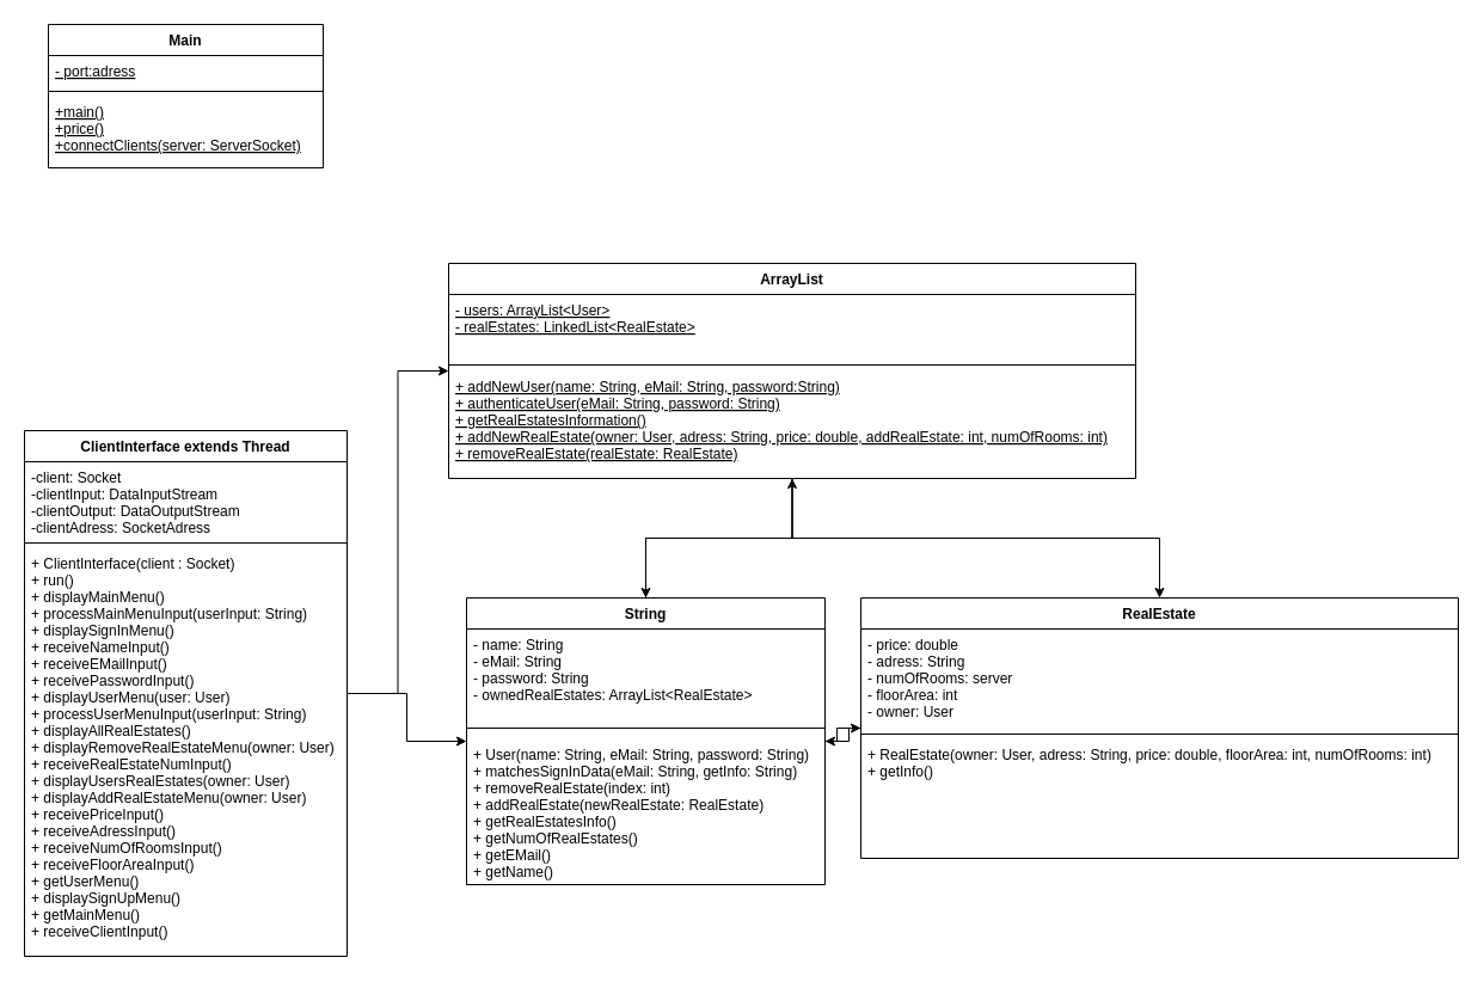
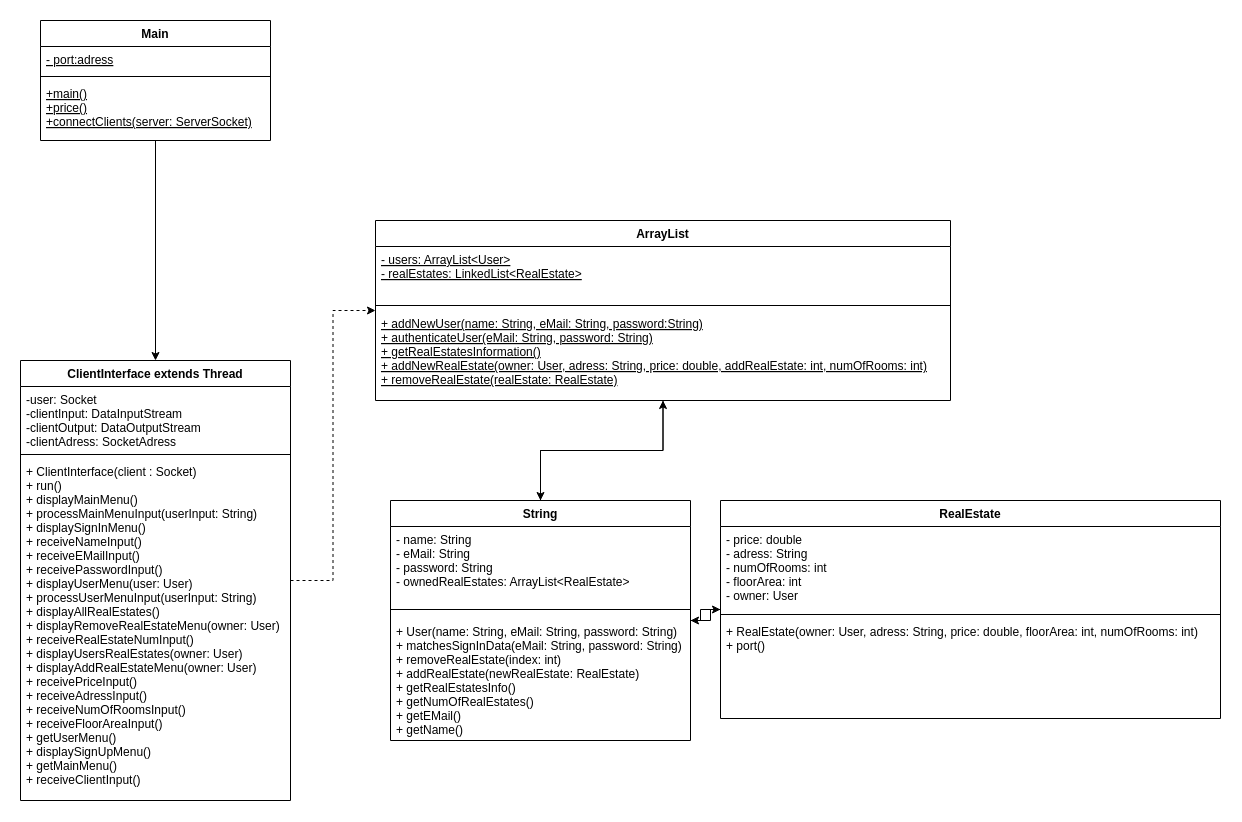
+ <mxCell id="2" style="edgeStyle=orthogonalEdgeStyle;rounded=0;orthogonalLoop=1;jettySize=auto;html=1;" parent="1" source="3" target="9" edge="1"><mxGeometry relative="1" as="geometry" /></mxCell>
- <mxCell id="10" value="-client: Socket&#10;-clientInput: DataInputStream&#10;-clientOutput: DataOutputStream&#10;-clientAdress: SocketAdress&#10;" style="text;strokeColor=none;fillColor=none;align=left;verticalAlign=top;spacingLeft=4;spacingRight=4;overflow=hidden;rotatable=0;points=[[0,0.5],[1,0.5]];portConstraint=eastwest;" parent="9" vertex="1"><mxGeometry y="26" width="270" height="64" as="geometry" /></mxCell>
+ <mxCell id="10" value="-user: Socket&#10;-clientInput: DataInputStream&#10;-clientOutput: DataOutputStream&#10;-clientAdress: SocketAdress&#10;" style="text;strokeColor=none;fillColor=none;align=left;verticalAlign=top;spacingLeft=4;spacingRight=4;overflow=hidden;rotatable=0;points=[[0,0.5],[1,0.5]];portConstraint=eastwest;" parent="9" vertex="1"><mxGeometry y="26" width="270" height="64" as="geometry" /></mxCell>
- <mxCell id="7" style="edgeStyle=orthogonalEdgeStyle;rounded=0;orthogonalLoop=1;jettySize=auto;html=1;verticalAlign=top;" parent="1" source="9" target="21" edge="1"><mxGeometry relative="1" as="geometry" /></mxCell>
+ <mxCell id="7" style="edgeStyle=orthogonalEdgeStyle;rounded=0;orthogonalLoop=1;jettySize=auto;html=1;verticalAlign=top;dashed=1;" parent="1" source="9" target="21" edge="1"><mxGeometry relative="1" as="geometry" /></mxCell>
- <mxCell id="20" style="edgeStyle=orthogonalEdgeStyle;rounded=0;orthogonalLoop=1;jettySize=auto;html=1;" parent="1" source="21" target="26" edge="1"><mxGeometry relative="1" as="geometry" /></mxCell>
- <mxCell id="27" value="- price: double&#10;- adress: String&#10;- numOfRooms: server&#10;- floorArea: int&#10;- owner: User" style="text;strokeColor=none;fillColor=none;align=left;verticalAlign=top;spacingLeft=4;spacingRight=4;overflow=hidden;rotatable=0;points=[[0,0.5],[1,0.5]];portConstraint=eastwest;fontStyle=0" parent="26" vertex="1"><mxGeometry y="26" width="500" height="84" as="geometry" /></mxCell>
+ <mxCell id="27" value="- price: double&#10;- adress: String&#10;- numOfRooms: int&#10;- floorArea: int&#10;- owner: User" style="text;strokeColor=none;fillColor=none;align=left;verticalAlign=top;spacingLeft=4;spacingRight=4;overflow=hidden;rotatable=0;points=[[0,0.5],[1,0.5]];portConstraint=eastwest;fontStyle=0" parent="26" vertex="1"><mxGeometry y="26" width="500" height="84" as="geometry" /></mxCell>
- <mxCell id="8" style="edgeStyle=orthogonalEdgeStyle;rounded=0;orthogonalLoop=1;jettySize=auto;html=1;" parent="1" source="9" target="15" edge="1"><mxGeometry relative="1" as="geometry" /></mxCell>
- <mxCell id="18" value="+ User(name: String, eMail: String, password: String)&#10;+ matchesSignInData(eMail: String, getInfo: String)&#10;+ removeRealEstate(index: int)&#10;+ addRealEstate(newRealEstate: RealEstate)&#10;+ getRealEstatesInfo()&#10;+ getNumOfRealEstates()&#10;+ getEMail()&#10;+ getName()" style="text;strokeColor=none;fillColor=none;align=left;verticalAlign=top;spacingLeft=4;spacingRight=4;overflow=hidden;rotatable=0;points=[[0,0.5],[1,0.5]];portConstraint=eastwest;" parent="15" vertex="1"><mxGeometry y="118" width="300" height="122" as="geometry" /></mxCell>
+ <mxCell id="18" value="+ User(name: String, eMail: String, password: String)&#10;+ matchesSignInData(eMail: String, password: String)&#10;+ removeRealEstate(index: int)&#10;+ addRealEstate(newRealEstate: RealEstate)&#10;+ getRealEstatesInfo()&#10;+ getNumOfRealEstates()&#10;+ getEMail()&#10;+ getName()" style="text;strokeColor=none;fillColor=none;align=left;verticalAlign=top;spacingLeft=4;spacingRight=4;overflow=hidden;rotatable=0;points=[[0,0.5],[1,0.5]];portConstraint=eastwest;" parent="15" vertex="1"><mxGeometry y="118" width="300" height="122" as="geometry" /></mxCell>
- <mxCell id="29" value="+ RealEstate(owner: User, adress: String, price: double, floorArea: int, numOfRooms: int)&#10;+ getInfo()" style="text;strokeColor=none;fillColor=none;align=left;verticalAlign=top;spacingLeft=4;spacingRight=4;overflow=hidden;rotatable=0;points=[[0,0.5],[1,0.5]];portConstraint=eastwest;" parent="26" vertex="1"><mxGeometry y="118" width="500" height="100" as="geometry" /></mxCell>
+ <mxCell id="29" value="+ RealEstate(owner: User, adress: String, price: double, floorArea: int, numOfRooms: int)&#10;+ port()" style="text;strokeColor=none;fillColor=none;align=left;verticalAlign=top;spacingLeft=4;spacingRight=4;overflow=hidden;rotatable=0;points=[[0,0.5],[1,0.5]];portConstraint=eastwest;" parent="26" vertex="1"><mxGeometry y="118" width="500" height="100" as="geometry" /></mxCell>
